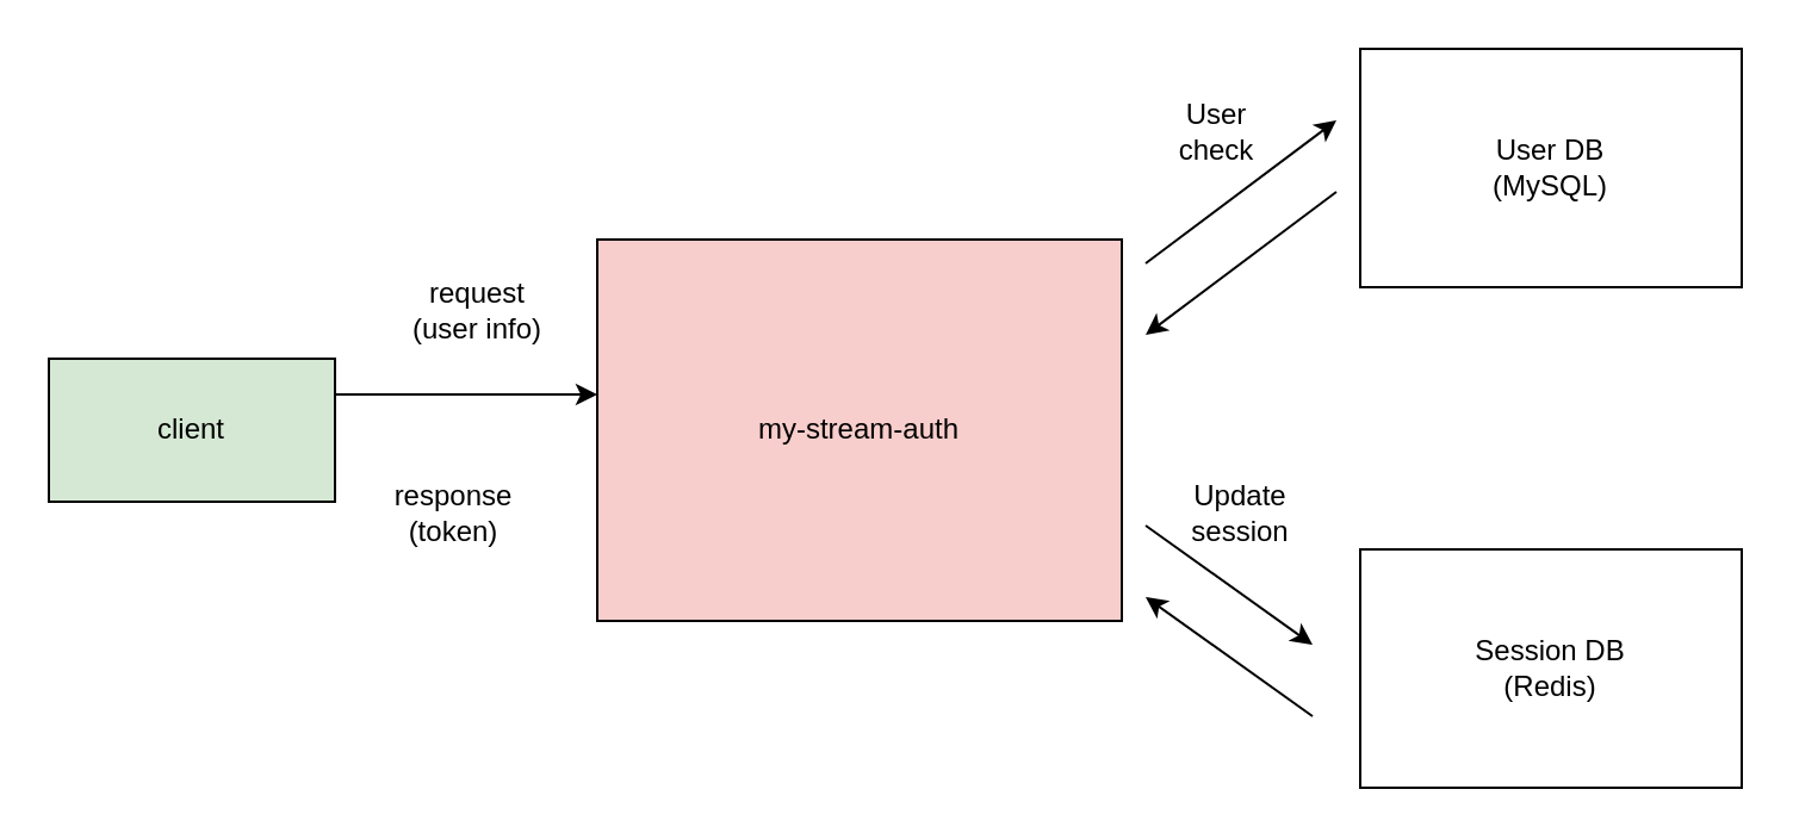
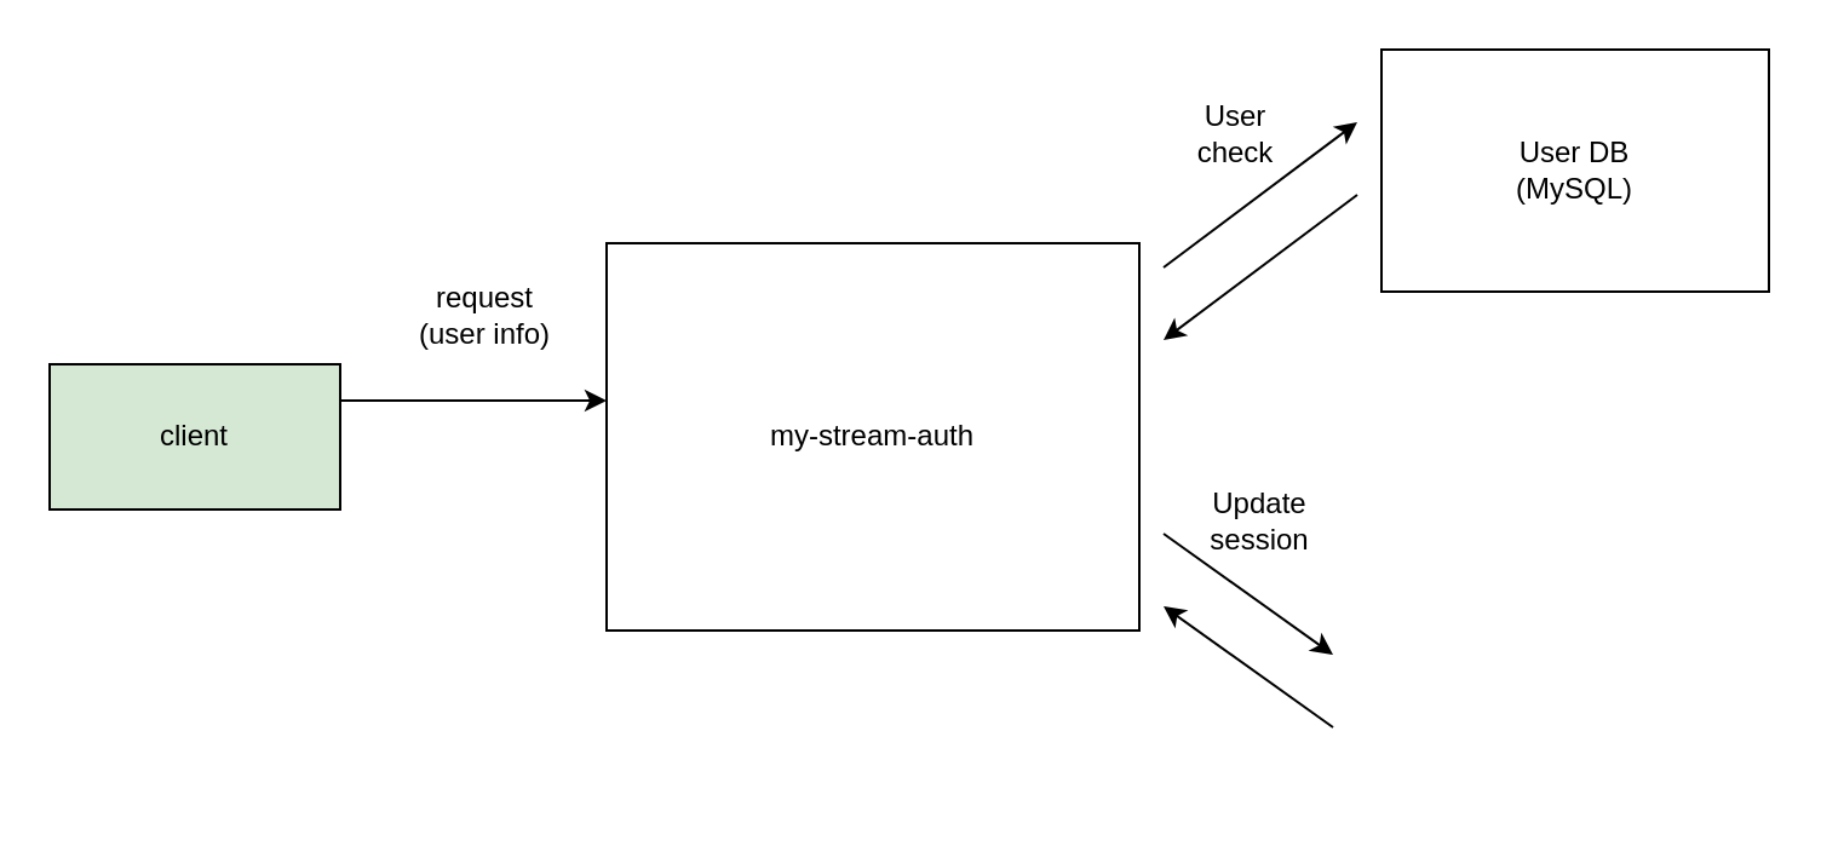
- <mxCell id="3" value="my-stream-auth" style="rounded=0;whiteSpace=wrap;html=1;fillColor=#f8cecc;" vertex="1" parent="1"><mxGeometry x="250" y="100" width="220" height="160" as="geometry" /></mxCell>
+ <mxCell id="3" value="my-stream-auth" style="rounded=0;whiteSpace=wrap;html=1;" vertex="1" parent="1"><mxGeometry x="250" y="100" width="220" height="160" as="geometry" /></mxCell>
- <mxCell id="8" value="response&lt;br&gt;(token)" style="text;html=1;strokeColor=none;fillColor=none;align=center;verticalAlign=middle;whiteSpace=wrap;rounded=0;" vertex="1" parent="1"><mxGeometry x="160" y="200" width="60" height="30" as="geometry" /></mxCell>
- <mxCell id="5" value="Session DB&lt;br&gt;(Redis)" style="rounded=0;whiteSpace=wrap;html=1;" vertex="1" parent="1"><mxGeometry x="570" y="230" width="160" height="100" as="geometry" /></mxCell>
